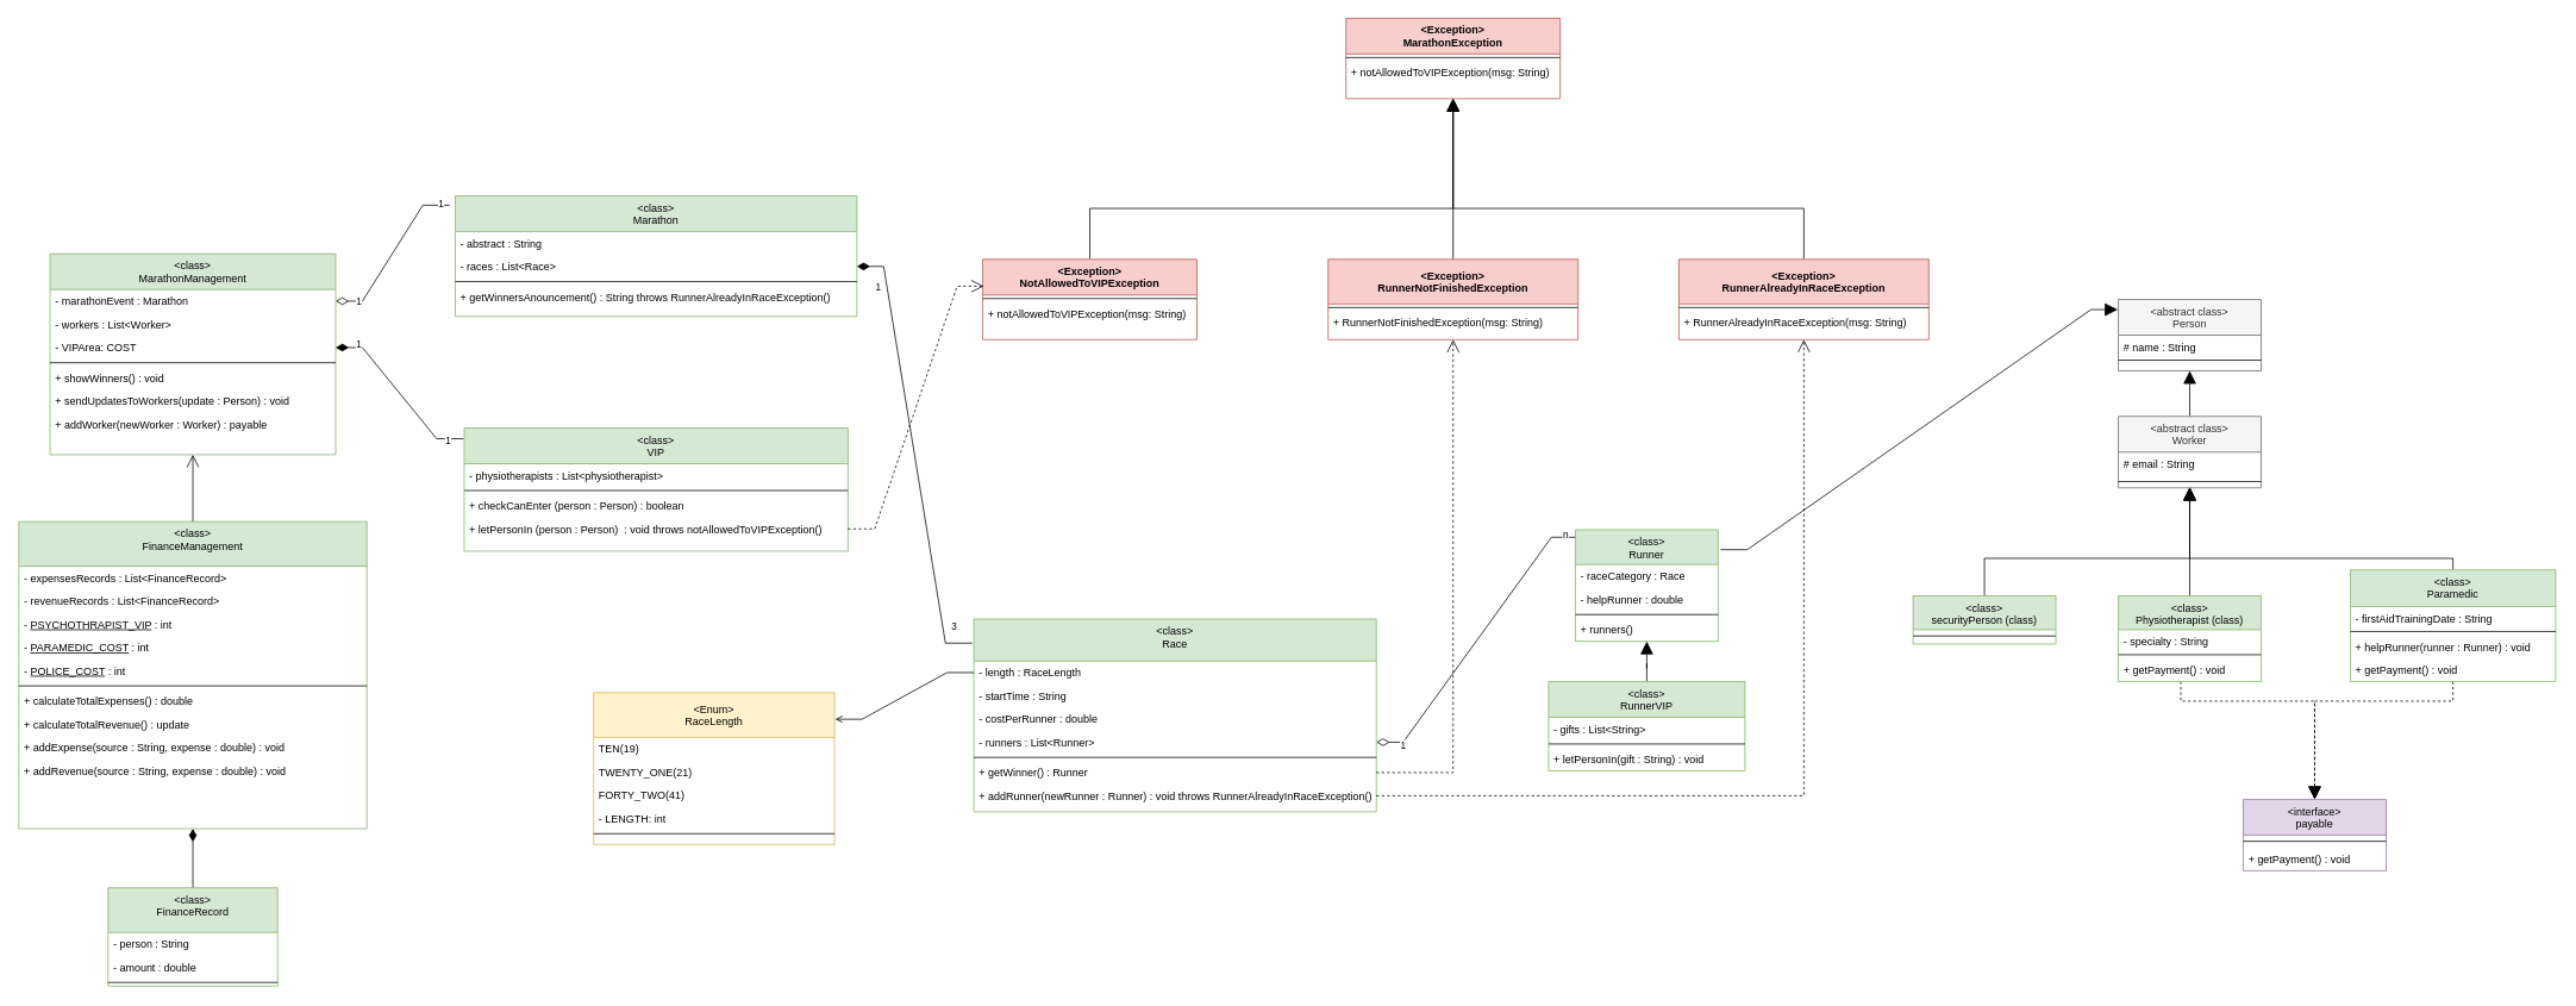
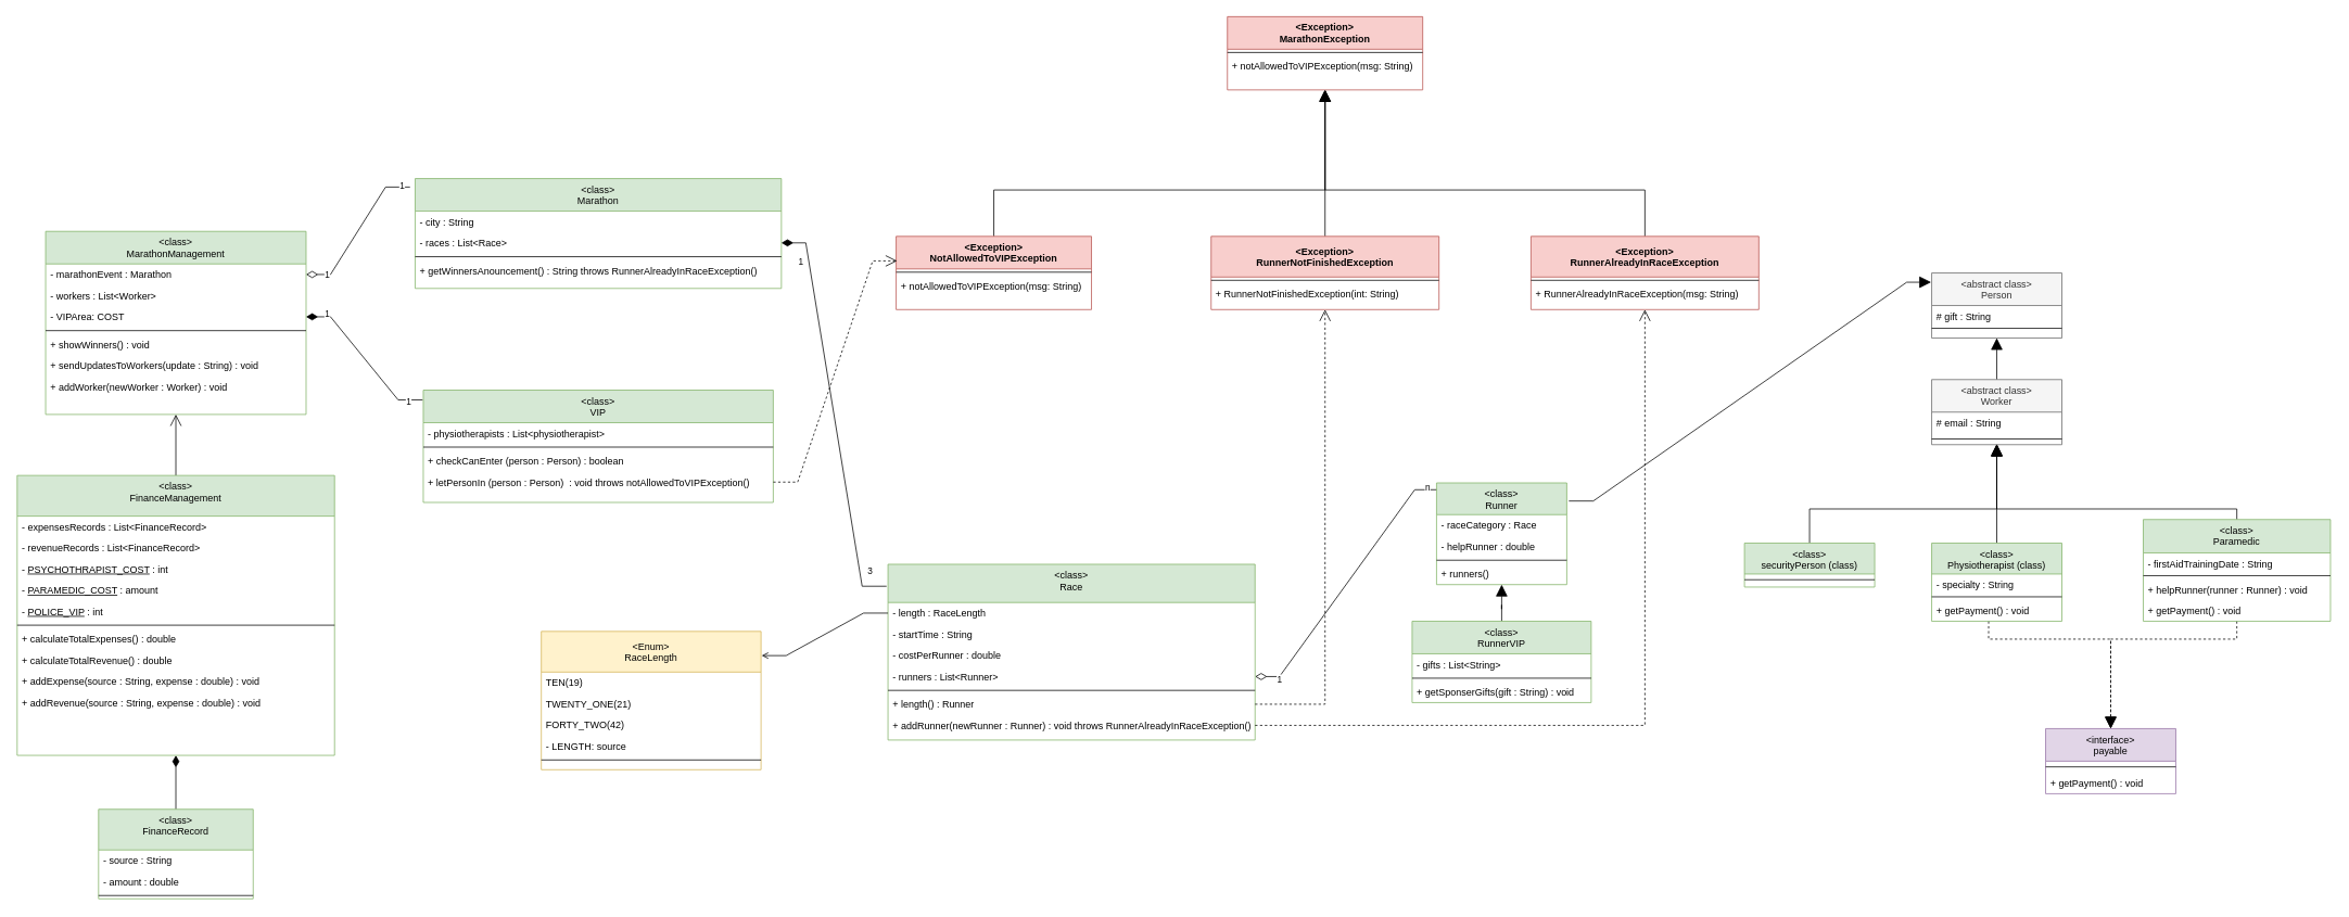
- <mxCell id="6" value="- abstract : String" style="text;align=left;verticalAlign=top;spacingLeft=4;spacingRight=4;overflow=hidden;rotatable=0;points=[[0,0.5],[1,0.5]];portConstraint=eastwest;" parent="5" vertex="1"><mxGeometry y="40" width="450" height="26" as="geometry" /></mxCell>
+ <mxCell id="6" value="- city : String" style="text;align=left;verticalAlign=top;spacingLeft=4;spacingRight=4;overflow=hidden;rotatable=0;points=[[0,0.5],[1,0.5]];portConstraint=eastwest;" parent="5" vertex="1"><mxGeometry y="40" width="450" height="26" as="geometry" /></mxCell>
- <mxCell id="116" value="+ RunnerNotFinishedException(msg: String)" style="text;align=left;verticalAlign=top;spacingLeft=4;spacingRight=4;overflow=hidden;rotatable=0;points=[[0,0.5],[1,0.5]];portConstraint=eastwest;" vertex="1" parent="114"><mxGeometry y="58" width="280" height="26" as="geometry" /></mxCell>
+ <mxCell id="116" value="+ RunnerNotFinishedException(int: String)" style="text;align=left;verticalAlign=top;spacingLeft=4;spacingRight=4;overflow=hidden;rotatable=0;points=[[0,0.5],[1,0.5]];portConstraint=eastwest;" vertex="1" parent="114"><mxGeometry y="58" width="280" height="26" as="geometry" /></mxCell>
- <mxCell id="72" value="# name : String" style="text;align=left;verticalAlign=top;spacingLeft=4;spacingRight=4;overflow=hidden;rotatable=0;points=[[0,0.5],[1,0.5]];portConstraint=eastwest;" vertex="1" parent="71"><mxGeometry y="40" width="160" height="24" as="geometry" /></mxCell>
+ <mxCell id="72" value="# gift : String" style="text;align=left;verticalAlign=top;spacingLeft=4;spacingRight=4;overflow=hidden;rotatable=0;points=[[0,0.5],[1,0.5]];portConstraint=eastwest;" vertex="1" parent="71"><mxGeometry y="40" width="160" height="24" as="geometry" /></mxCell>
- <mxCell id="51" value="+ sendUpdatesToWorkers(update : Person) : void" style="text;align=left;verticalAlign=top;spacingLeft=4;spacingRight=4;overflow=hidden;rotatable=0;points=[[0,0.5],[1,0.5]];portConstraint=eastwest;" vertex="1" parent="45"><mxGeometry y="152" width="320" height="26" as="geometry" /></mxCell>
+ <mxCell id="51" value="+ sendUpdatesToWorkers(update : String) : void" style="text;align=left;verticalAlign=top;spacingLeft=4;spacingRight=4;overflow=hidden;rotatable=0;points=[[0,0.5],[1,0.5]];portConstraint=eastwest;" vertex="1" parent="45"><mxGeometry y="152" width="320" height="26" as="geometry" /></mxCell>
- <mxCell id="52" value="+ addWorker(newWorker : Worker) : payable" style="text;align=left;verticalAlign=top;spacingLeft=4;spacingRight=4;overflow=hidden;rotatable=0;points=[[0,0.5],[1,0.5]];portConstraint=eastwest;" vertex="1" parent="45"><mxGeometry y="178" width="320" height="26" as="geometry" /></mxCell>
+ <mxCell id="52" value="+ addWorker(newWorker : Worker) : void" style="text;align=left;verticalAlign=top;spacingLeft=4;spacingRight=4;overflow=hidden;rotatable=0;points=[[0,0.5],[1,0.5]];portConstraint=eastwest;" vertex="1" parent="45"><mxGeometry y="178" width="320" height="26" as="geometry" /></mxCell>
- <mxCell id="92" value="&lt;span style=&quot;text-wrap-mode: nowrap;&quot;&gt;- &lt;/span&gt;&lt;span style=&quot;text-wrap-mode: nowrap; text-decoration-line: underline;&quot;&gt;PSYCHOTHRAPIST_VIP&lt;/span&gt;&lt;span style=&quot;text-wrap-mode: nowrap;&quot;&gt; : int&lt;/span&gt;" style="text;strokeColor=none;fillColor=none;align=left;verticalAlign=top;spacingLeft=4;spacingRight=4;overflow=hidden;rotatable=0;points=[[0,0.5],[1,0.5]];portConstraint=eastwest;whiteSpace=wrap;html=1;" vertex="1" parent="89"><mxGeometry y="102" width="390" height="26" as="geometry" /></mxCell>
+ <mxCell id="92" value="&lt;span style=&quot;text-wrap-mode: nowrap;&quot;&gt;- &lt;/span&gt;&lt;span style=&quot;text-wrap-mode: nowrap; text-decoration-line: underline;&quot;&gt;PSYCHOTHRAPIST_COST&lt;/span&gt;&lt;span style=&quot;text-wrap-mode: nowrap;&quot;&gt; : int&lt;/span&gt;" style="text;strokeColor=none;fillColor=none;align=left;verticalAlign=top;spacingLeft=4;spacingRight=4;overflow=hidden;rotatable=0;points=[[0,0.5],[1,0.5]];portConstraint=eastwest;whiteSpace=wrap;html=1;" vertex="1" parent="89"><mxGeometry y="102" width="390" height="26" as="geometry" /></mxCell>
- <mxCell id="93" value="&lt;span style=&quot;text-wrap-mode: nowrap;&quot;&gt;- &lt;u&gt;PARAMEDIC_COST&lt;/u&gt; : int&lt;/span&gt;" style="text;strokeColor=none;fillColor=none;align=left;verticalAlign=top;spacingLeft=4;spacingRight=4;overflow=hidden;rotatable=0;points=[[0,0.5],[1,0.5]];portConstraint=eastwest;whiteSpace=wrap;html=1;" vertex="1" parent="89"><mxGeometry y="128" width="390" height="26" as="geometry" /></mxCell>
+ <mxCell id="93" value="&lt;span style=&quot;text-wrap-mode: nowrap;&quot;&gt;- &lt;u&gt;PARAMEDIC_COST&lt;/u&gt; : amount&lt;/span&gt;" style="text;strokeColor=none;fillColor=none;align=left;verticalAlign=top;spacingLeft=4;spacingRight=4;overflow=hidden;rotatable=0;points=[[0,0.5],[1,0.5]];portConstraint=eastwest;whiteSpace=wrap;html=1;" vertex="1" parent="89"><mxGeometry y="128" width="390" height="26" as="geometry" /></mxCell>
- <mxCell id="94" value="&lt;span style=&quot;text-wrap-mode: nowrap;&quot;&gt;- &lt;/span&gt;&lt;span style=&quot;text-wrap-mode: nowrap; text-decoration-line: underline;&quot;&gt;POLICE_COST&lt;/span&gt;&lt;span style=&quot;text-wrap-mode: nowrap;&quot;&gt; : int&lt;/span&gt;" style="text;strokeColor=none;fillColor=none;align=left;verticalAlign=top;spacingLeft=4;spacingRight=4;overflow=hidden;rotatable=0;points=[[0,0.5],[1,0.5]];portConstraint=eastwest;whiteSpace=wrap;html=1;" vertex="1" parent="89"><mxGeometry y="154" width="390" height="26" as="geometry" /></mxCell>
+ <mxCell id="94" value="&lt;span style=&quot;text-wrap-mode: nowrap;&quot;&gt;- &lt;/span&gt;&lt;span style=&quot;text-wrap-mode: nowrap; text-decoration-line: underline;&quot;&gt;POLICE_VIP&lt;/span&gt;&lt;span style=&quot;text-wrap-mode: nowrap;&quot;&gt; : int&lt;/span&gt;" style="text;strokeColor=none;fillColor=none;align=left;verticalAlign=top;spacingLeft=4;spacingRight=4;overflow=hidden;rotatable=0;points=[[0,0.5],[1,0.5]];portConstraint=eastwest;whiteSpace=wrap;html=1;" vertex="1" parent="89"><mxGeometry y="154" width="390" height="26" as="geometry" /></mxCell>
- <mxCell id="97" value="+ calculateTotalRevenue() : update" style="text;align=left;verticalAlign=top;spacingLeft=4;spacingRight=4;overflow=hidden;rotatable=0;points=[[0,0.5],[1,0.5]];portConstraint=eastwest;" vertex="1" parent="89"><mxGeometry y="214" width="390" height="26" as="geometry" /></mxCell>
+ <mxCell id="97" value="+ calculateTotalRevenue() : double" style="text;align=left;verticalAlign=top;spacingLeft=4;spacingRight=4;overflow=hidden;rotatable=0;points=[[0,0.5],[1,0.5]];portConstraint=eastwest;" vertex="1" parent="89"><mxGeometry y="214" width="390" height="26" as="geometry" /></mxCell>
- <mxCell id="82" value="+ letPersonIn(gift : String) : void" style="text;align=left;verticalAlign=top;spacingLeft=4;spacingRight=4;overflow=hidden;rotatable=0;points=[[0,0.5],[1,0.5]];portConstraint=eastwest;fontStyle=0" vertex="1" parent="79"><mxGeometry y="74" width="220" height="26" as="geometry" /></mxCell>
+ <mxCell id="82" value="+ getSponserGifts(gift : String) : void" style="text;align=left;verticalAlign=top;spacingLeft=4;spacingRight=4;overflow=hidden;rotatable=0;points=[[0,0.5],[1,0.5]];portConstraint=eastwest;fontStyle=0" vertex="1" parent="79"><mxGeometry y="74" width="220" height="26" as="geometry" /></mxCell>
- <mxCell id="27" value="+ getWinner() : Runner" style="text;align=left;verticalAlign=top;spacingLeft=4;spacingRight=4;overflow=hidden;rotatable=0;points=[[0,0.5],[1,0.5]];portConstraint=eastwest;" parent="21" vertex="1"><mxGeometry y="159" width="451" height="26" as="geometry" /></mxCell>
+ <mxCell id="27" value="+ length() : Runner" style="text;align=left;verticalAlign=top;spacingLeft=4;spacingRight=4;overflow=hidden;rotatable=0;points=[[0,0.5],[1,0.5]];portConstraint=eastwest;" parent="21" vertex="1"><mxGeometry y="159" width="451" height="26" as="geometry" /></mxCell>
- <mxCell id="68" value="FORTY_TWO(41)" style="text;align=left;verticalAlign=top;spacingLeft=4;spacingRight=4;overflow=hidden;rotatable=0;points=[[0,0.5],[1,0.5]];portConstraint=eastwest;rounded=0;shadow=0;html=0;" vertex="1" parent="65"><mxGeometry y="102" width="270" height="26" as="geometry" /></mxCell>
+ <mxCell id="68" value="FORTY_TWO(42)" style="text;align=left;verticalAlign=top;spacingLeft=4;spacingRight=4;overflow=hidden;rotatable=0;points=[[0,0.5],[1,0.5]];portConstraint=eastwest;rounded=0;shadow=0;html=0;" vertex="1" parent="65"><mxGeometry y="102" width="270" height="26" as="geometry" /></mxCell>
- <mxCell id="69" value="- LENGTH: int " style="text;align=left;verticalAlign=top;spacingLeft=4;spacingRight=4;overflow=hidden;rotatable=0;points=[[0,0.5],[1,0.5]];portConstraint=eastwest;rounded=0;shadow=0;html=0;" vertex="1" parent="65"><mxGeometry y="128" width="270" height="26" as="geometry" /></mxCell>
+ <mxCell id="69" value="- LENGTH: source " style="text;align=left;verticalAlign=top;spacingLeft=4;spacingRight=4;overflow=hidden;rotatable=0;points=[[0,0.5],[1,0.5]];portConstraint=eastwest;rounded=0;shadow=0;html=0;" vertex="1" parent="65"><mxGeometry y="128" width="270" height="26" as="geometry" /></mxCell>
- <mxCell id="85" value="- person : String" style="text;align=left;verticalAlign=top;spacingLeft=4;spacingRight=4;overflow=hidden;rotatable=0;points=[[0,0.5],[1,0.5]];portConstraint=eastwest;rounded=0;shadow=0;html=0;" vertex="1" parent="84"><mxGeometry y="50" width="190" height="26" as="geometry" /></mxCell>
+ <mxCell id="85" value="- source : String" style="text;align=left;verticalAlign=top;spacingLeft=4;spacingRight=4;overflow=hidden;rotatable=0;points=[[0,0.5],[1,0.5]];portConstraint=eastwest;rounded=0;shadow=0;html=0;" vertex="1" parent="84"><mxGeometry y="50" width="190" height="26" as="geometry" /></mxCell>
